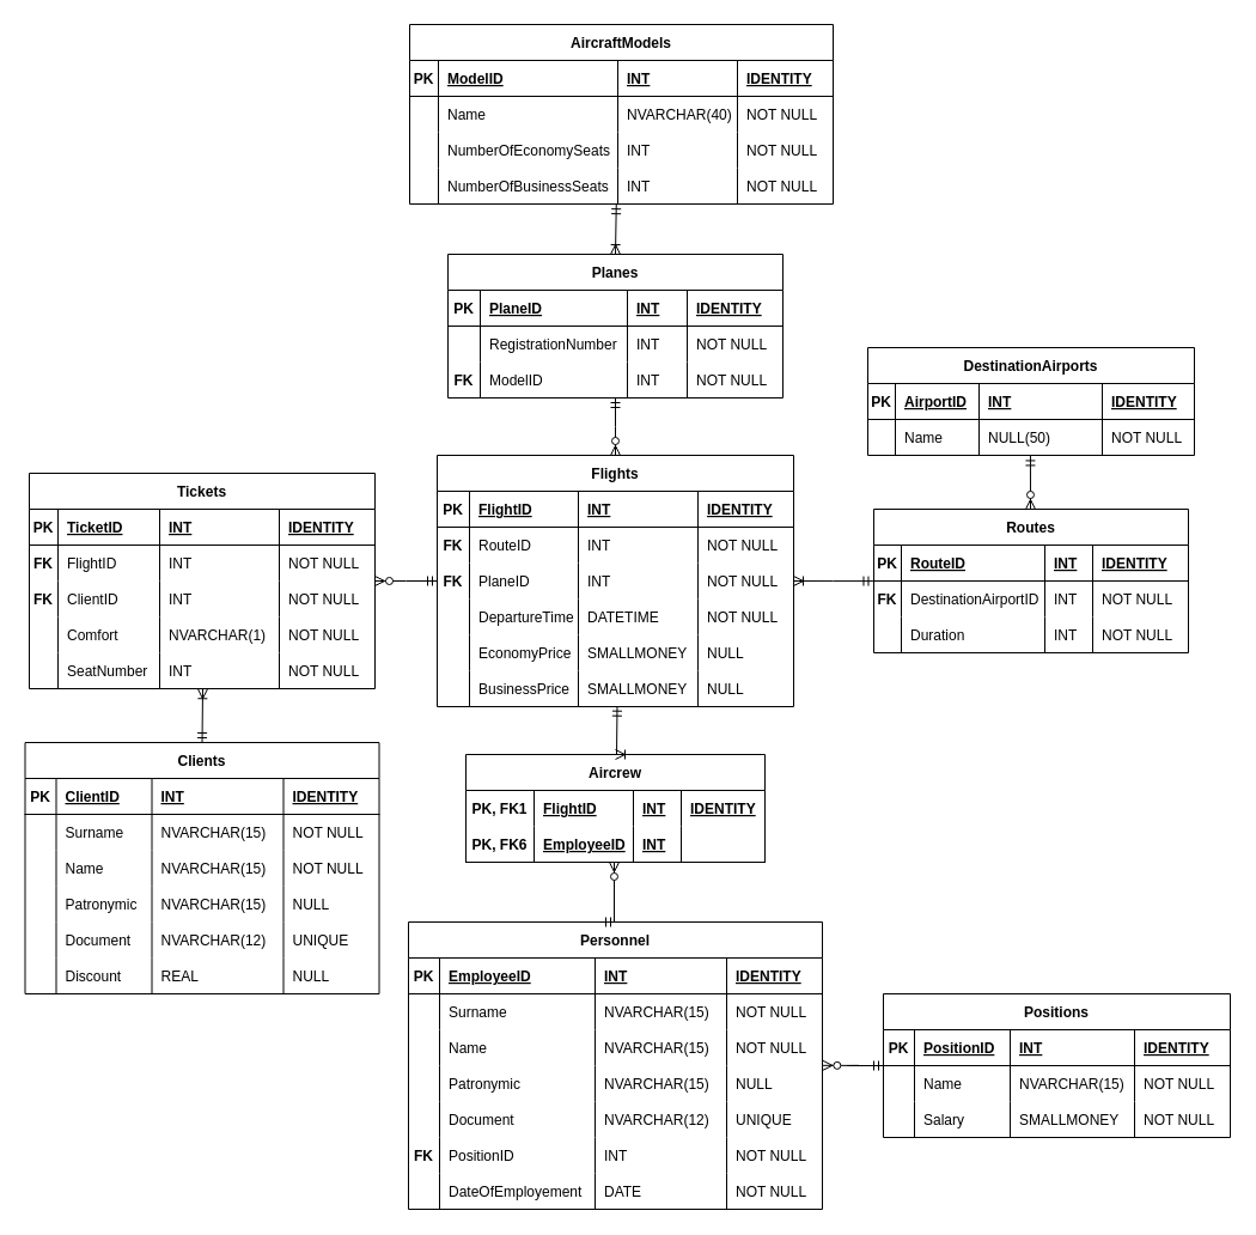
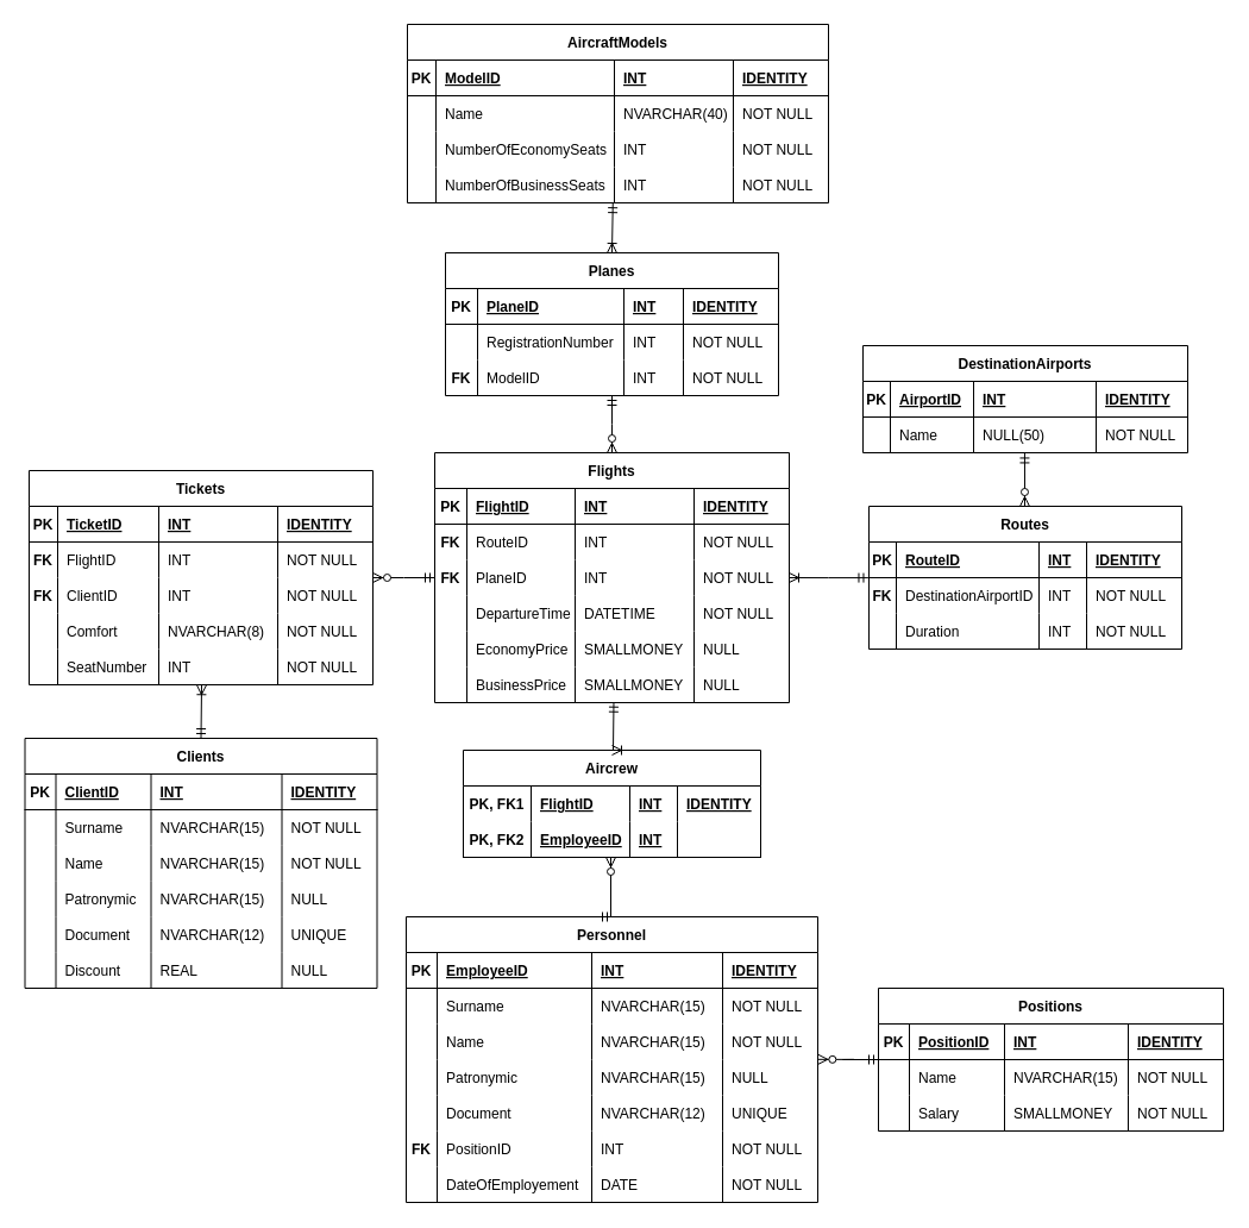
- <mxCell id="116" value="NVARCHAR(1)" style="shape=partialRectangle;connectable=0;fillColor=none;top=0;left=0;bottom=0;right=0;align=left;spacingLeft=6;overflow=hidden;" parent="113" vertex="1"><mxGeometry x="109" width="100" height="30" as="geometry"><mxRectangle width="100" height="30" as="alternateBounds" /></mxGeometry></mxCell>
+ <mxCell id="116" value="NVARCHAR(8)" style="shape=partialRectangle;connectable=0;fillColor=none;top=0;left=0;bottom=0;right=0;align=left;spacingLeft=6;overflow=hidden;" parent="113" vertex="1"><mxGeometry x="109" width="100" height="30" as="geometry"><mxRectangle width="100" height="30" as="alternateBounds" /></mxGeometry></mxCell>
- <mxCell id="167" value="PK, FK6" style="shape=partialRectangle;connectable=0;fillColor=none;top=0;left=0;bottom=0;right=0;fontStyle=1;overflow=hidden;" parent="166" vertex="1"><mxGeometry width="57" height="30" as="geometry"><mxRectangle width="57" height="30" as="alternateBounds" /></mxGeometry></mxCell>
+ <mxCell id="167" value="PK, FK2" style="shape=partialRectangle;connectable=0;fillColor=none;top=0;left=0;bottom=0;right=0;fontStyle=1;overflow=hidden;" parent="166" vertex="1"><mxGeometry width="57" height="30" as="geometry"><mxRectangle width="57" height="30" as="alternateBounds" /></mxGeometry></mxCell>
